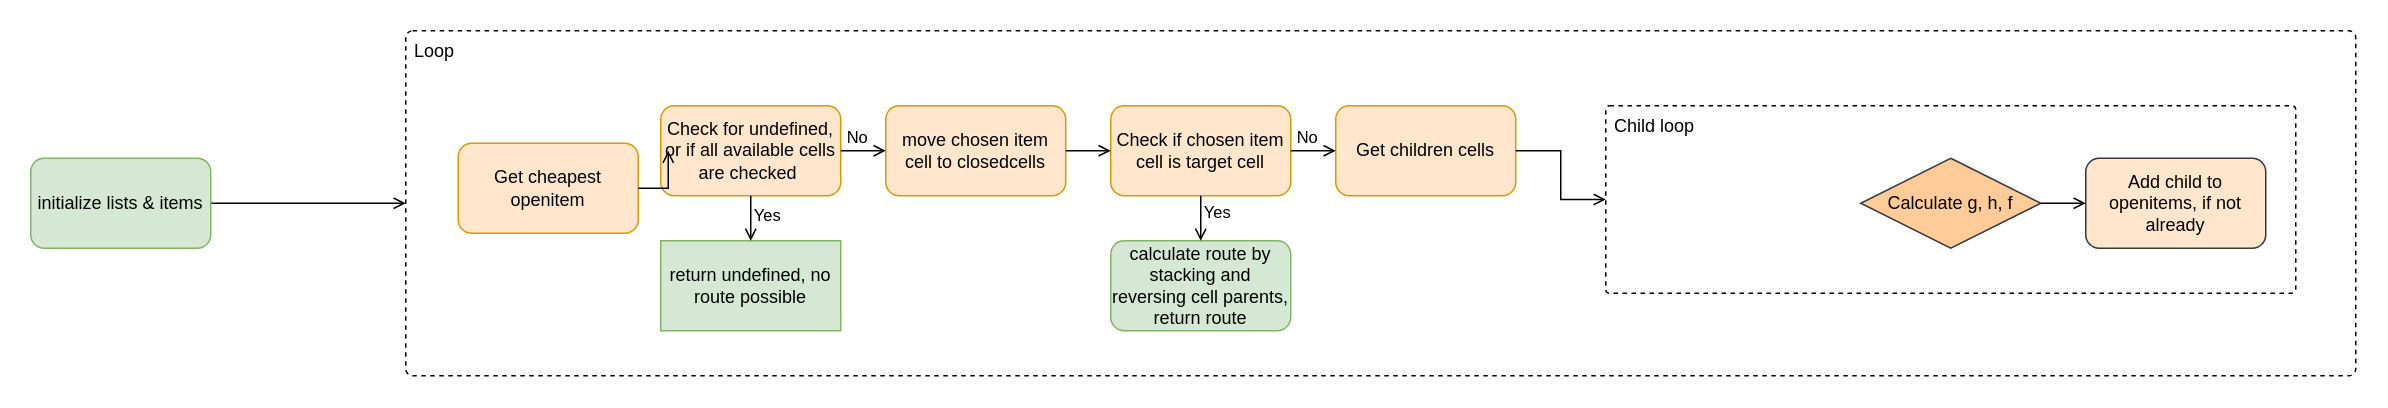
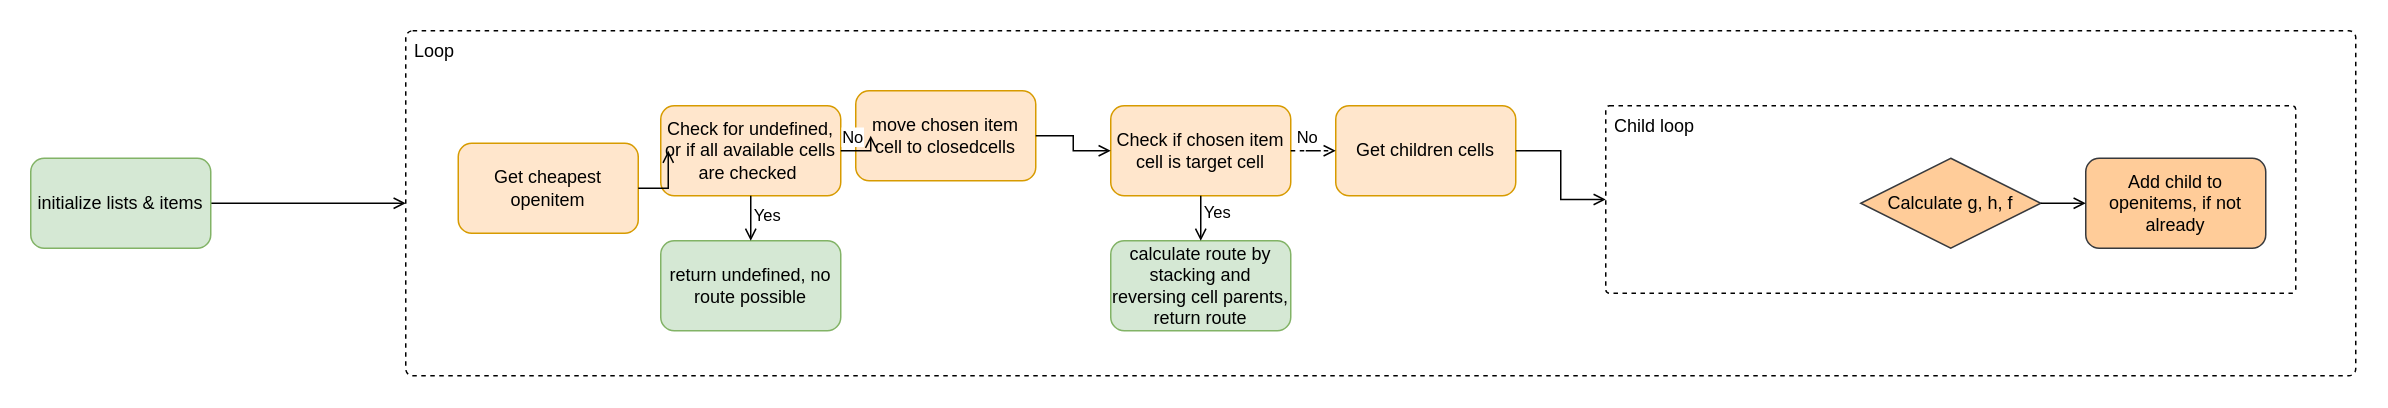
- <mxCell id="9" value="move chosen item cell to closedcells" style="rounded=1;whiteSpace=wrap;html=1;fillColor=#ffe6cc;align=center;strokeColor=#d79b00;" vertex="1" parent="4"><mxGeometry x="320" y="50" width="120" height="60" as="geometry" /></mxCell>
+ <mxCell id="9" value="move chosen item cell to closedcells" style="rounded=1;whiteSpace=wrap;html=1;fillColor=#ffe6cc;align=center;strokeColor=#d79b00;" vertex="1" parent="4"><mxGeometry x="300" y="40" width="120" height="60" as="geometry" /></mxCell>
- <mxCell id="21" style="edgeStyle=orthogonalEdgeStyle;rounded=0;orthogonalLoop=1;jettySize=auto;html=1;endArrow=open;endFill=0;" edge="1" parent="4" source="15" target="20"><mxGeometry relative="1" as="geometry" /></mxCell>
+ <mxCell id="21" style="edgeStyle=orthogonalEdgeStyle;rounded=0;orthogonalLoop=1;jettySize=auto;html=1;endArrow=open;endFill=0;dashed=1;" edge="1" parent="4" source="15" target="20"><mxGeometry relative="1" as="geometry" /></mxCell>
- <mxCell id="26" value="Add child to openitems, if not already" style="rounded=1;whiteSpace=wrap;html=1;fillColor=#ffe6cc;align=center;strokeColor=#36393d;" vertex="1" parent="23"><mxGeometry x="320" y="35" width="120" height="60" as="geometry" /></mxCell>
+ <mxCell id="26" value="Add child to openitems, if not already" style="rounded=1;whiteSpace=wrap;html=1;fillColor=#ffcc99;align=center;strokeColor=#36393d;" vertex="1" parent="23"><mxGeometry x="320" y="35" width="120" height="60" as="geometry" /></mxCell>
- <mxCell id="12" value="return undefined, no route possible" style="whiteSpace=wrap;html=1;fillColor=#d5e8d4;align=center;strokeColor=#82b366;rounded=0;" vertex="1" parent="4"><mxGeometry x="170" y="140" width="120" height="60" as="geometry" /></mxCell>
+ <mxCell id="12" value="return undefined, no route possible" style="rounded=1;whiteSpace=wrap;html=1;fillColor=#d5e8d4;align=center;strokeColor=#82b366;" vertex="1" parent="4"><mxGeometry x="170" y="140" width="120" height="60" as="geometry" /></mxCell>
